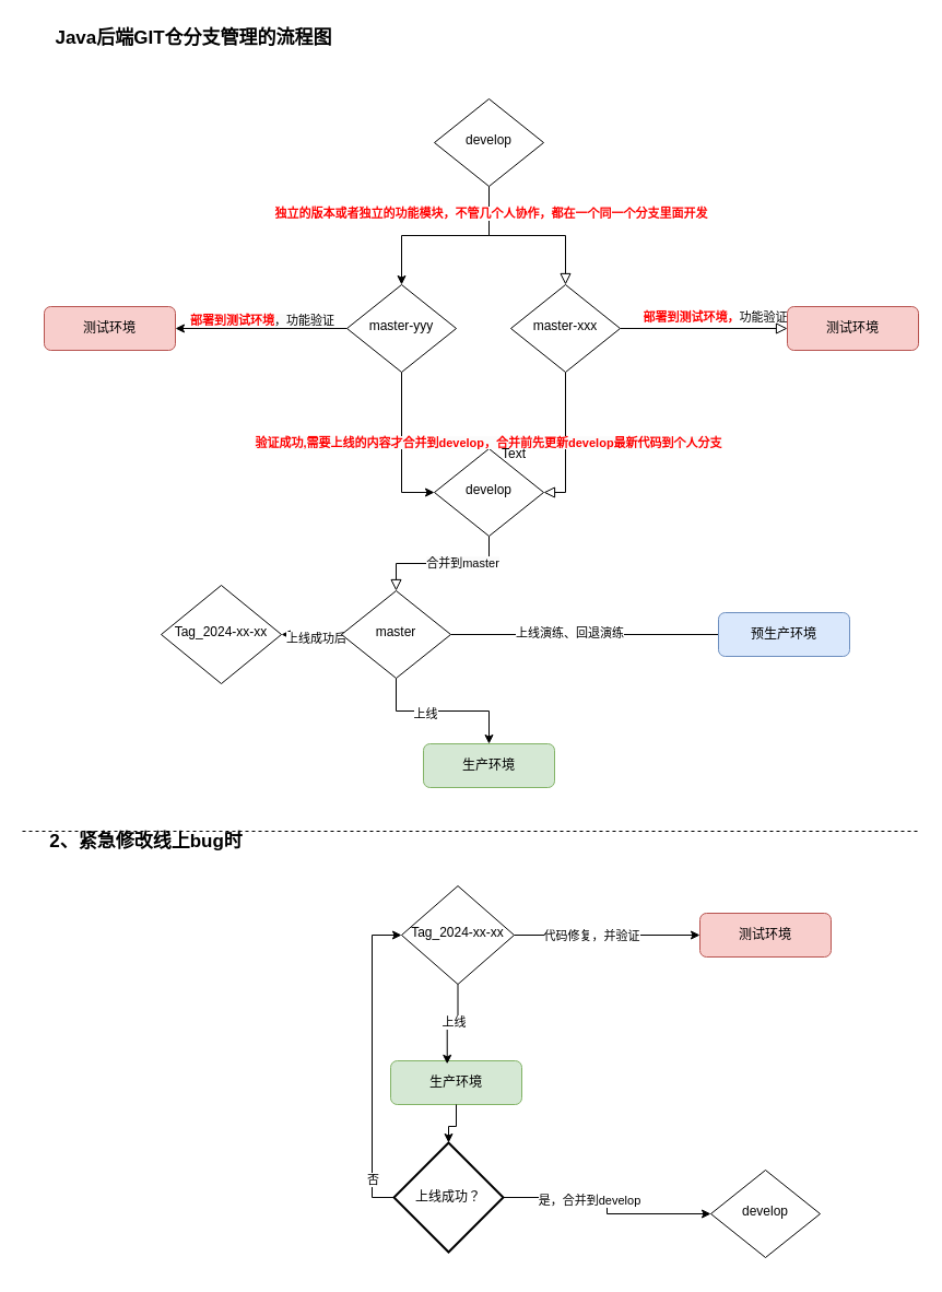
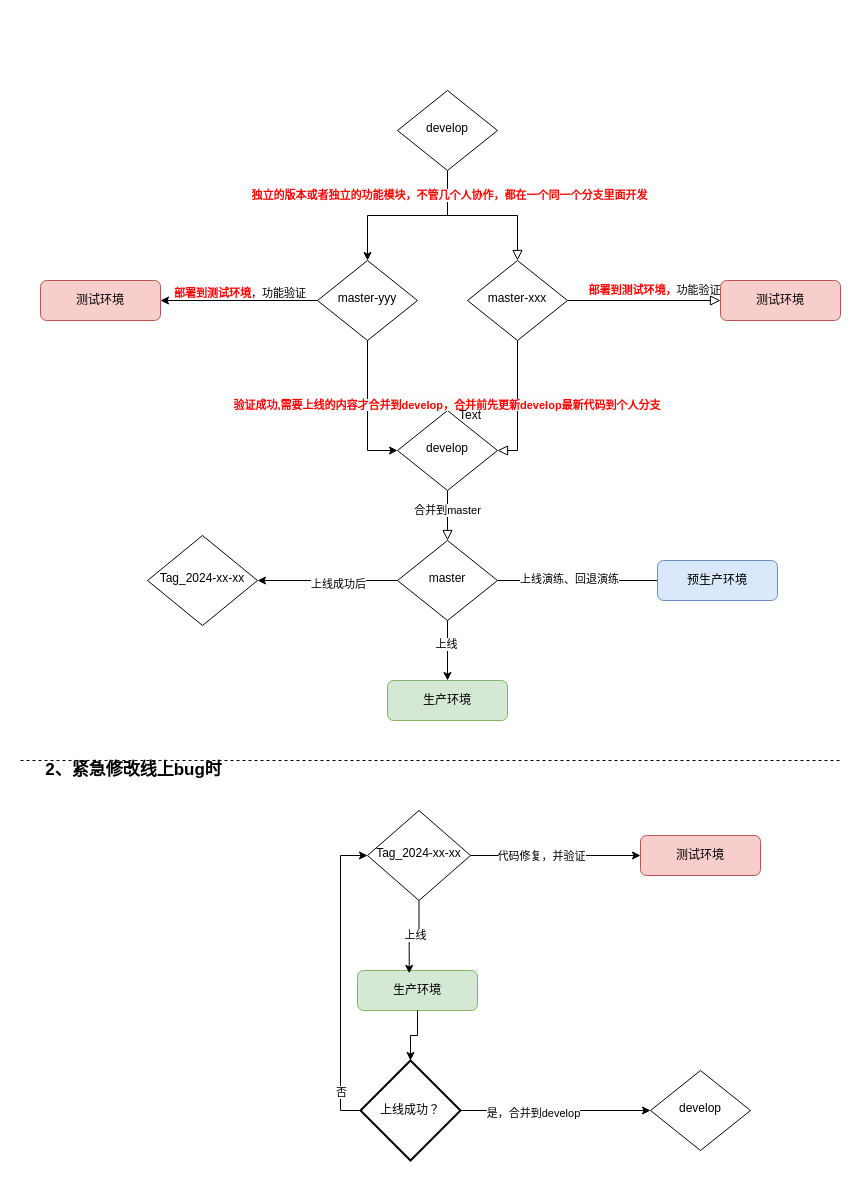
- <mxCell id="23" value="Java后端GIT仓分支管理的流程图" style="text;html=1;align=center;verticalAlign=middle;whiteSpace=wrap;rounded=0;fontStyle=1;fontSize=17;" vertex="1" parent="1"><mxGeometry x="37" y="20" width="280" height="30" as="geometry" /></mxCell>
- <mxCell id="21" value="master" style="rhombus;whiteSpace=wrap;html=1;shadow=0;fontFamily=Helvetica;fontSize=12;align=center;strokeWidth=1;spacing=6;spacingTop=-4;" vertex="1" parent="1"><mxGeometry x="312" y="540" width="100" height="80" as="geometry" /></mxCell>
+ <mxCell id="21" value="master" style="rhombus;whiteSpace=wrap;html=1;shadow=0;fontFamily=Helvetica;fontSize=12;align=center;strokeWidth=1;spacing=6;spacingTop=-4;" vertex="1" parent="1"><mxGeometry x="397" y="540" width="100" height="80" as="geometry" /></mxCell>
- <mxCell id="45" value="上线成功？" style="strokeWidth=2;html=1;shape=mxgraph.flowchart.decision;whiteSpace=wrap;" vertex="1" parent="1"><mxGeometry x="360" y="1045" width="100" height="100" as="geometry" /></mxCell>
+ <mxCell id="45" value="上线成功？" style="strokeWidth=2;html=1;shape=mxgraph.flowchart.decision;whiteSpace=wrap;" vertex="1" parent="1"><mxGeometry x="360" y="1060" width="100" height="100" as="geometry" /></mxCell>
